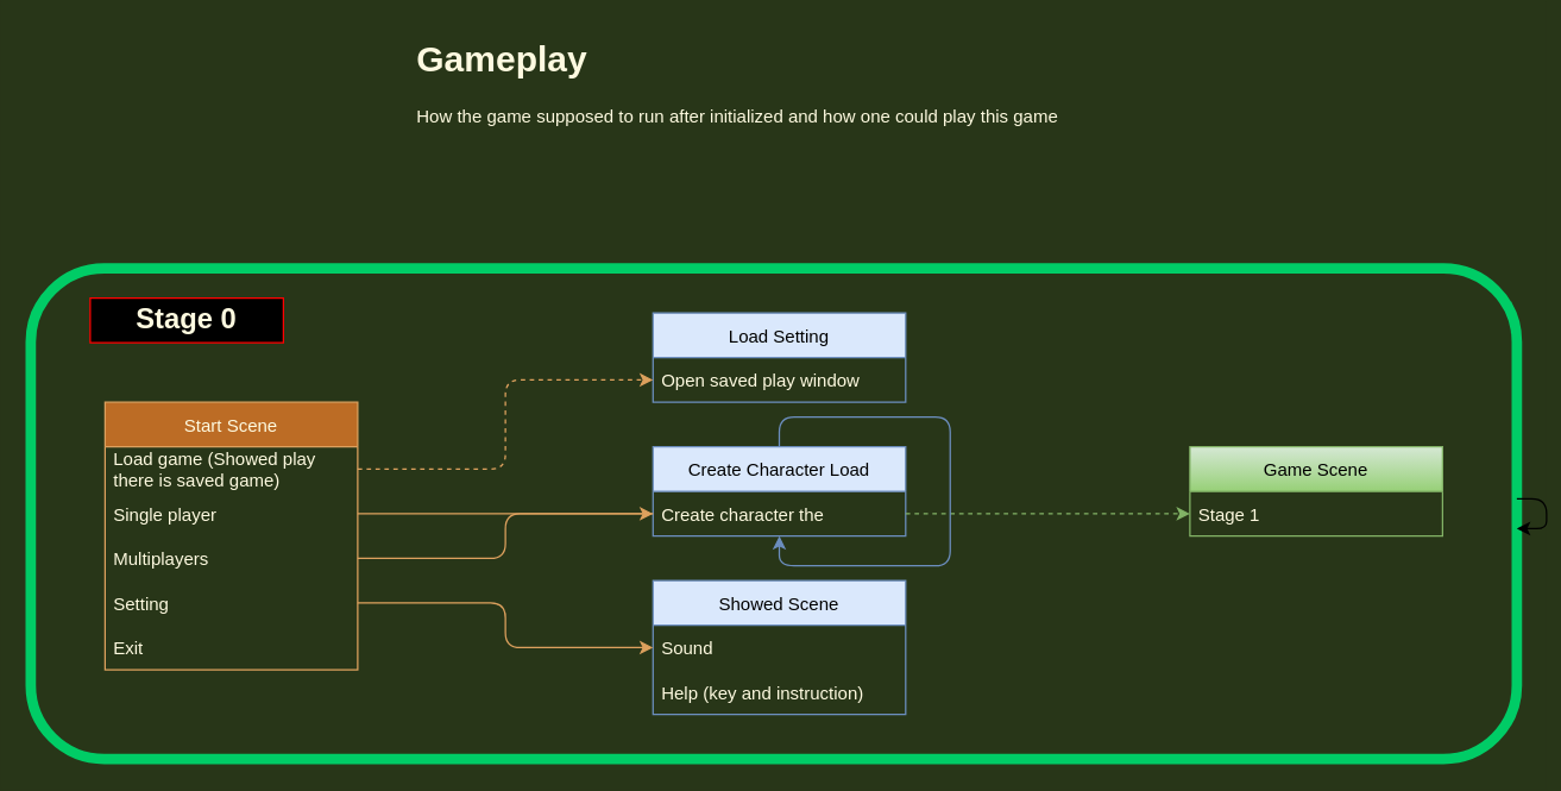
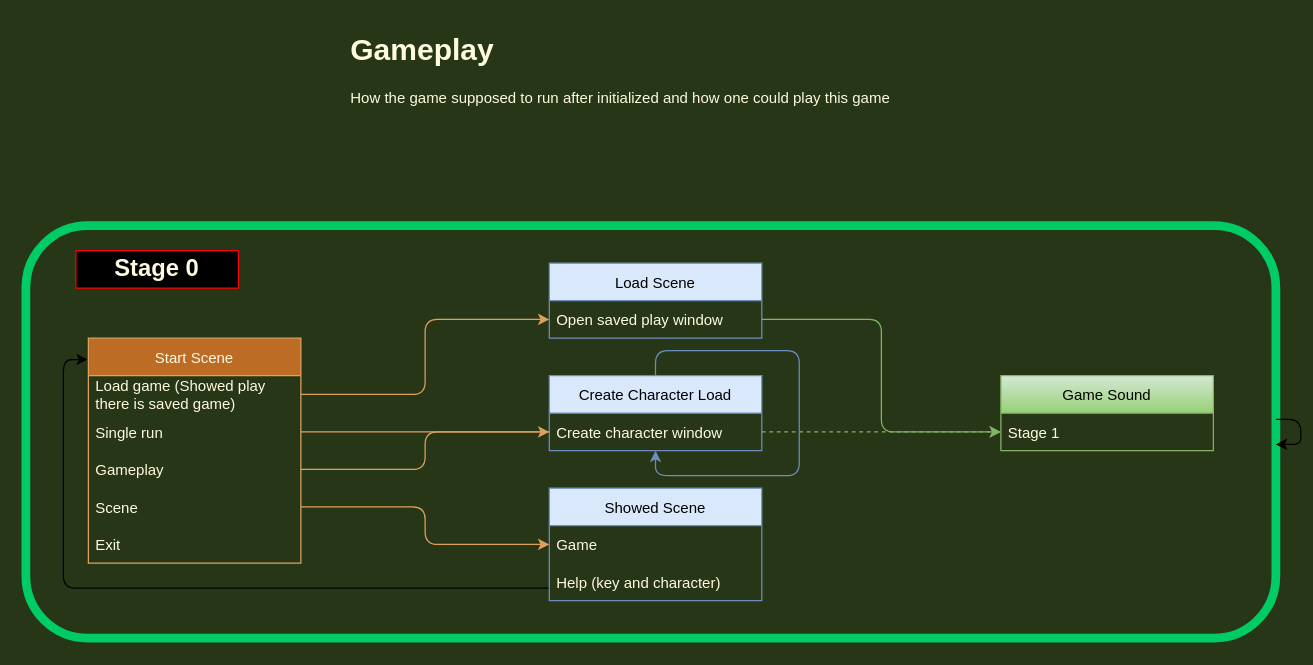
- <mxCell id="11" value="Load Setting" style="swimlane;fontStyle=0;childLayout=stackLayout;horizontal=1;startSize=30;horizontalStack=0;resizeParent=1;resizeParentMax=0;resizeLast=0;collapsible=1;marginBottom=0;fillColor=#dae8fc;strokeColor=#6c8ebf;" vertex="1" parent="2"><mxGeometry x="418.74" y="30" width="170" height="60" as="geometry" /></mxCell>
+ <mxCell id="11" value="Load Scene" style="swimlane;fontStyle=0;childLayout=stackLayout;horizontal=1;startSize=30;horizontalStack=0;resizeParent=1;resizeParentMax=0;resizeLast=0;collapsible=1;marginBottom=0;fillColor=#dae8fc;strokeColor=#6c8ebf;" vertex="1" parent="2"><mxGeometry x="418.74" y="30" width="170" height="60" as="geometry" /></mxCell>
+ <mxCell id="13" style="edgeStyle=orthogonalEdgeStyle;curved=0;rounded=1;sketch=0;orthogonalLoop=1;jettySize=auto;html=1;entryX=0;entryY=0.5;entryDx=0;entryDy=0;fontSize=19;fontColor=#FEFAE0;strokeColor=#82b366;fillColor=#d5e8d4;gradientColor=#97d077;" edge="1" parent="2" source="12" target="6"><mxGeometry relative="1" as="geometry" /></mxCell>
- <mxCell id="24" style="edgeStyle=orthogonalEdgeStyle;curved=0;rounded=1;sketch=0;orthogonalLoop=1;jettySize=auto;html=1;entryX=0;entryY=0.5;entryDx=0;entryDy=0;fontSize=19;fontColor=#FEFAE0;strokeColor=#DDA15E;fillColor=#BC6C25;dashed=1;" edge="1" parent="2" source="19" target="12"><mxGeometry relative="1" as="geometry" /></mxCell>
+ <mxCell id="24" style="edgeStyle=orthogonalEdgeStyle;curved=0;rounded=1;sketch=0;orthogonalLoop=1;jettySize=auto;html=1;entryX=0;entryY=0.5;entryDx=0;entryDy=0;fontSize=19;fontColor=#FEFAE0;strokeColor=#DDA15E;fillColor=#BC6C25;" edge="1" parent="2" source="19" target="12"><mxGeometry relative="1" as="geometry" /></mxCell>
- <mxCell id="5" value="Game Scene" style="swimlane;fontStyle=0;childLayout=stackLayout;horizontal=1;startSize=30;horizontalStack=0;resizeParent=1;resizeParentMax=0;resizeLast=0;collapsible=1;marginBottom=0;fillColor=#d5e8d4;strokeColor=#82b366;gradientColor=#97d077;" vertex="1" parent="2"><mxGeometry x="780" y="120" width="170" height="60" as="geometry" /></mxCell>
+ <mxCell id="5" value="Game Sound" style="swimlane;fontStyle=0;childLayout=stackLayout;horizontal=1;startSize=30;horizontalStack=0;resizeParent=1;resizeParentMax=0;resizeLast=0;collapsible=1;marginBottom=0;fillColor=#d5e8d4;strokeColor=#82b366;gradientColor=#97d077;" vertex="1" parent="2"><mxGeometry x="780" y="120" width="170" height="60" as="geometry" /></mxCell>
- <mxCell id="20" value="Single player" style="text;strokeColor=none;fillColor=none;align=left;verticalAlign=middle;spacingLeft=4;spacingRight=4;overflow=hidden;points=[[0,0.5],[1,0.5]];portConstraint=eastwest;rotatable=0;fontColor=#FEFAE0;" vertex="1" parent="18"><mxGeometry y="60" width="170" height="30" as="geometry" /></mxCell>
+ <mxCell id="20" value="Single run" style="text;strokeColor=none;fillColor=none;align=left;verticalAlign=middle;spacingLeft=4;spacingRight=4;overflow=hidden;points=[[0,0.5],[1,0.5]];portConstraint=eastwest;rotatable=0;fontColor=#FEFAE0;" vertex="1" parent="18"><mxGeometry y="60" width="170" height="30" as="geometry" /></mxCell>
- <mxCell id="15" value="Create character the" style="text;strokeColor=none;fillColor=none;align=left;verticalAlign=middle;spacingLeft=4;spacingRight=4;overflow=hidden;points=[[0,0.5],[1,0.5]];portConstraint=eastwest;rotatable=0;fontColor=#FEFAE0;" vertex="1" parent="14"><mxGeometry y="30" width="170" height="30" as="geometry" /></mxCell>
+ <mxCell id="15" value="Create character window" style="text;strokeColor=none;fillColor=none;align=left;verticalAlign=middle;spacingLeft=4;spacingRight=4;overflow=hidden;points=[[0,0.5],[1,0.5]];portConstraint=eastwest;rotatable=0;fontColor=#FEFAE0;" vertex="1" parent="14"><mxGeometry y="30" width="170" height="30" as="geometry" /></mxCell>
- <mxCell id="21" value="Multiplayers" style="text;strokeColor=none;fillColor=none;align=left;verticalAlign=middle;spacingLeft=4;spacingRight=4;overflow=hidden;points=[[0,0.5],[1,0.5]];portConstraint=eastwest;rotatable=0;fontColor=#FEFAE0;" vertex="1" parent="18"><mxGeometry y="90" width="170" height="30" as="geometry" /></mxCell>
+ <mxCell id="21" value="Gameplay" style="text;strokeColor=none;fillColor=none;align=left;verticalAlign=middle;spacingLeft=4;spacingRight=4;overflow=hidden;points=[[0,0.5],[1,0.5]];portConstraint=eastwest;rotatable=0;fontColor=#FEFAE0;" vertex="1" parent="18"><mxGeometry y="90" width="170" height="30" as="geometry" /></mxCell>
- <mxCell id="22" value="Setting" style="text;strokeColor=none;fillColor=none;align=left;verticalAlign=middle;spacingLeft=4;spacingRight=4;overflow=hidden;points=[[0,0.5],[1,0.5]];portConstraint=eastwest;rotatable=0;fontColor=#FEFAE0;" vertex="1" parent="18"><mxGeometry y="120" width="170" height="30" as="geometry" /></mxCell>
+ <mxCell id="22" value="Scene" style="text;strokeColor=none;fillColor=none;align=left;verticalAlign=middle;spacingLeft=4;spacingRight=4;overflow=hidden;points=[[0,0.5],[1,0.5]];portConstraint=eastwest;rotatable=0;fontColor=#FEFAE0;" vertex="1" parent="18"><mxGeometry y="120" width="170" height="30" as="geometry" /></mxCell>
- <mxCell id="9" value="Sound" style="text;strokeColor=none;fillColor=none;align=left;verticalAlign=middle;spacingLeft=4;spacingRight=4;overflow=hidden;points=[[0,0.5],[1,0.5]];portConstraint=eastwest;rotatable=0;fontColor=#FEFAE0;" vertex="1" parent="8"><mxGeometry y="30" width="170" height="30" as="geometry" /></mxCell>
+ <mxCell id="9" value="Game" style="text;strokeColor=none;fillColor=none;align=left;verticalAlign=middle;spacingLeft=4;spacingRight=4;overflow=hidden;points=[[0,0.5],[1,0.5]];portConstraint=eastwest;rotatable=0;fontColor=#FEFAE0;" vertex="1" parent="8"><mxGeometry y="30" width="170" height="30" as="geometry" /></mxCell>
- <mxCell id="10" value="Help (key and instruction)" style="text;strokeColor=none;fillColor=none;align=left;verticalAlign=middle;spacingLeft=4;spacingRight=4;overflow=hidden;points=[[0,0.5],[1,0.5]];portConstraint=eastwest;rotatable=0;fontColor=#FEFAE0;" vertex="1" parent="8"><mxGeometry y="60" width="170" height="30" as="geometry" /></mxCell>
+ <mxCell id="10" value="Help (key and character)" style="text;strokeColor=none;fillColor=none;align=left;verticalAlign=middle;spacingLeft=4;spacingRight=4;overflow=hidden;points=[[0,0.5],[1,0.5]];portConstraint=eastwest;rotatable=0;fontColor=#FEFAE0;" vertex="1" parent="8"><mxGeometry y="60" width="170" height="30" as="geometry" /></mxCell>
+ <mxCell id="7" style="edgeStyle=orthogonalEdgeStyle;curved=0;rounded=1;sketch=0;orthogonalLoop=1;jettySize=auto;html=1;entryX=-0.003;entryY=0.095;entryDx=0;entryDy=0;entryPerimeter=0;labelBackgroundColor=none;fontSize=19;fontColor=#FEFAE0;strokeColor=default;fillColor=#BC6C25;" edge="1" parent="2" source="8" target="18"><mxGeometry relative="1" as="geometry"><Array as="points"><mxPoint x="30" y="290" /><mxPoint x="30" y="107" /></Array></mxGeometry></mxCell>
